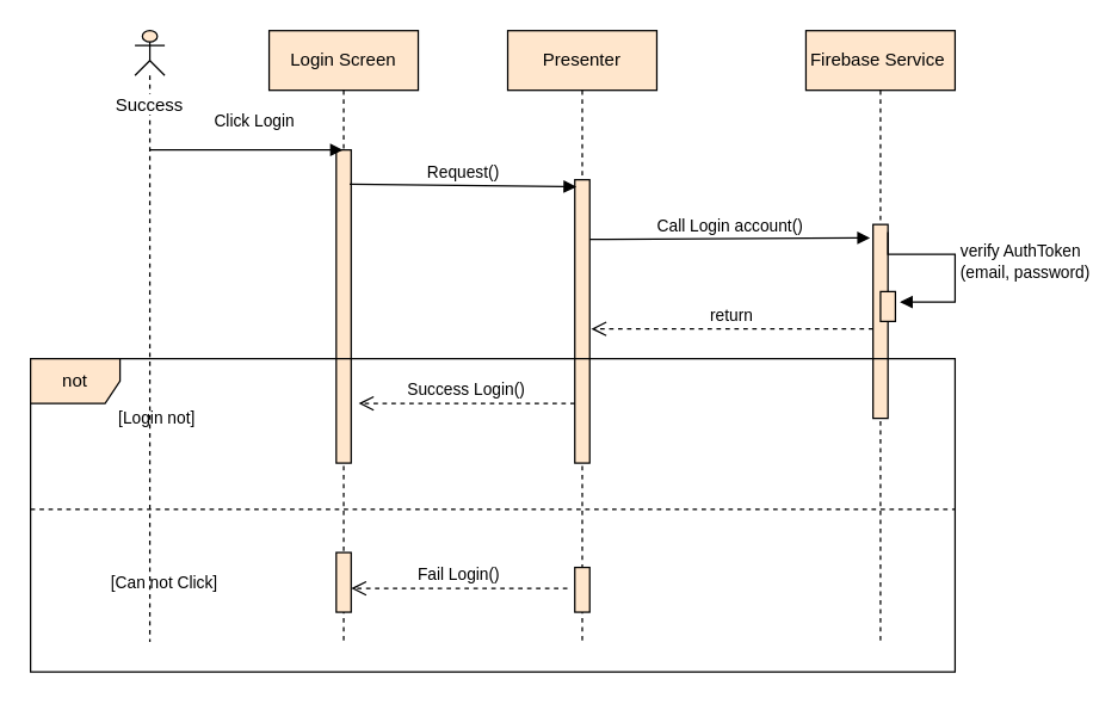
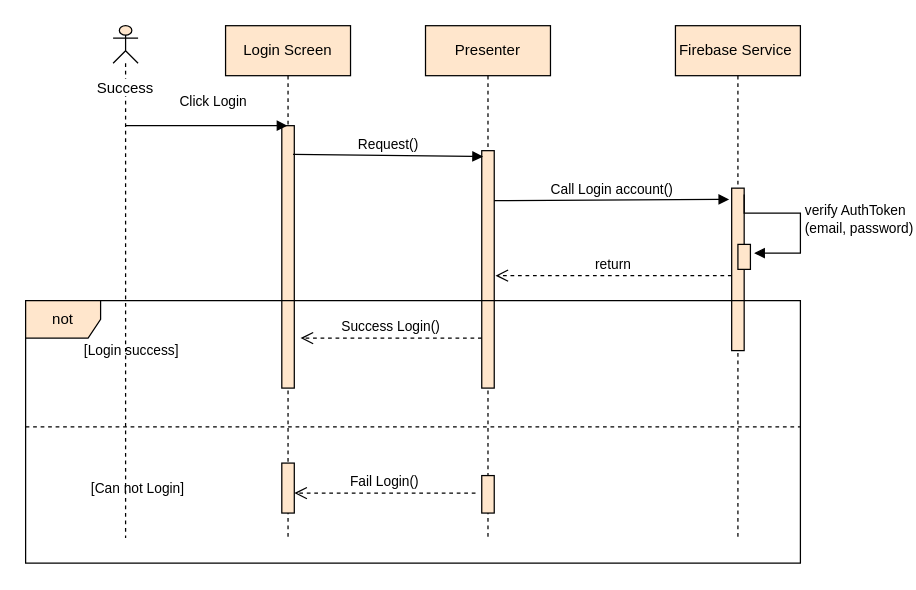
- <mxCell id="22" value="[Login not]&#10;" style="text;align=center;fontStyle=0;verticalAlign=middle;spacingLeft=3;spacingRight=3;strokeColor=none;rotatable=0;points=[[0,0.5],[1,0.5]];portConstraint=eastwest;dashed=1;fontSize=11;" parent="1" vertex="1"><mxGeometry x="70" y="273" width="70" height="26" as="geometry" /></mxCell>
+ <mxCell id="22" value="[Login success]&#10;" style="text;align=center;fontStyle=0;verticalAlign=middle;spacingLeft=3;spacingRight=3;strokeColor=none;rotatable=0;points=[[0,0.5],[1,0.5]];portConstraint=eastwest;dashed=1;fontSize=11;" parent="1" vertex="1"><mxGeometry x="70" y="273" width="70" height="26" as="geometry" /></mxCell>
- <mxCell id="18" value="[Can not Click]" style="text;align=center;fontStyle=0;verticalAlign=middle;spacingLeft=3;spacingRight=3;strokeColor=none;rotatable=0;points=[[0,0.5],[1,0.5]];portConstraint=eastwest;fontSize=11;" parent="1" vertex="1"><mxGeometry x="70" y="377" width="80" height="26" as="geometry" /></mxCell>
+ <mxCell id="18" value="[Can not Login]" style="text;align=center;fontStyle=0;verticalAlign=middle;spacingLeft=3;spacingRight=3;strokeColor=none;rotatable=0;points=[[0,0.5],[1,0.5]];portConstraint=eastwest;fontSize=11;" parent="1" vertex="1"><mxGeometry x="70" y="377" width="80" height="26" as="geometry" /></mxCell>
